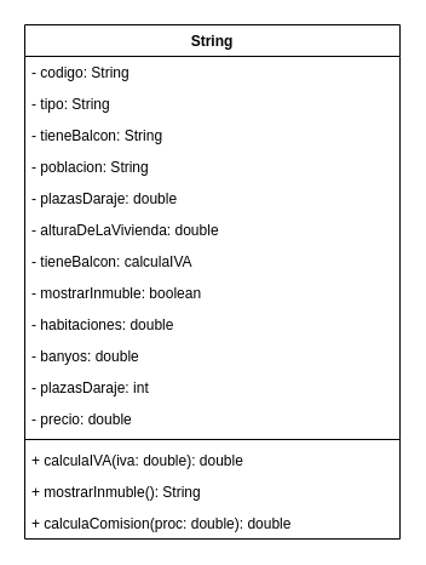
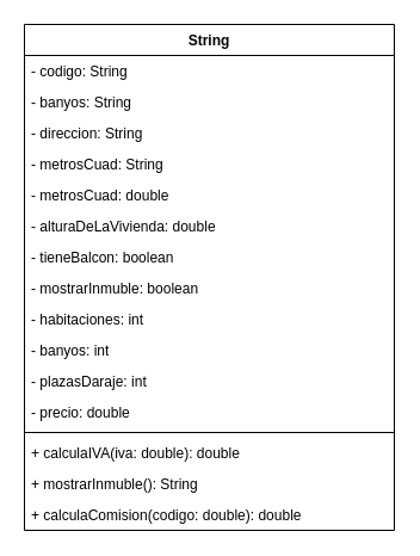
- <mxCell id="4" value="- tipo: String" style="text;strokeColor=none;fillColor=none;align=left;verticalAlign=top;spacingLeft=4;spacingRight=4;overflow=hidden;rotatable=0;points=[[0,0.5],[1,0.5]];portConstraint=eastwest;whiteSpace=wrap;html=1;" vertex="1" parent="2"><mxGeometry y="52" width="310" height="26" as="geometry" /></mxCell>
+ <mxCell id="4" value="- banyos: String" style="text;strokeColor=none;fillColor=none;align=left;verticalAlign=top;spacingLeft=4;spacingRight=4;overflow=hidden;rotatable=0;points=[[0,0.5],[1,0.5]];portConstraint=eastwest;whiteSpace=wrap;html=1;" vertex="1" parent="2"><mxGeometry y="52" width="310" height="26" as="geometry" /></mxCell>
- <mxCell id="5" value="- tieneBalcon: String" style="text;strokeColor=none;fillColor=none;align=left;verticalAlign=top;spacingLeft=4;spacingRight=4;overflow=hidden;rotatable=0;points=[[0,0.5],[1,0.5]];portConstraint=eastwest;whiteSpace=wrap;html=1;" vertex="1" parent="2"><mxGeometry y="78" width="310" height="26" as="geometry" /></mxCell>
+ <mxCell id="5" value="- direccion: String" style="text;strokeColor=none;fillColor=none;align=left;verticalAlign=top;spacingLeft=4;spacingRight=4;overflow=hidden;rotatable=0;points=[[0,0.5],[1,0.5]];portConstraint=eastwest;whiteSpace=wrap;html=1;" vertex="1" parent="2"><mxGeometry y="78" width="310" height="26" as="geometry" /></mxCell>
- <mxCell id="6" value="- poblacion: String" style="text;strokeColor=none;fillColor=none;align=left;verticalAlign=top;spacingLeft=4;spacingRight=4;overflow=hidden;rotatable=0;points=[[0,0.5],[1,0.5]];portConstraint=eastwest;whiteSpace=wrap;html=1;" vertex="1" parent="2"><mxGeometry y="104" width="310" height="26" as="geometry" /></mxCell>
+ <mxCell id="6" value="- metrosCuad: String" style="text;strokeColor=none;fillColor=none;align=left;verticalAlign=top;spacingLeft=4;spacingRight=4;overflow=hidden;rotatable=0;points=[[0,0.5],[1,0.5]];portConstraint=eastwest;whiteSpace=wrap;html=1;" vertex="1" parent="2"><mxGeometry y="104" width="310" height="26" as="geometry" /></mxCell>
- <mxCell id="7" value="- plazasDaraje: double" style="text;strokeColor=none;fillColor=none;align=left;verticalAlign=top;spacingLeft=4;spacingRight=4;overflow=hidden;rotatable=0;points=[[0,0.5],[1,0.5]];portConstraint=eastwest;whiteSpace=wrap;html=1;" vertex="1" parent="2"><mxGeometry y="130" width="310" height="26" as="geometry" /></mxCell>
+ <mxCell id="7" value="- metrosCuad: double" style="text;strokeColor=none;fillColor=none;align=left;verticalAlign=top;spacingLeft=4;spacingRight=4;overflow=hidden;rotatable=0;points=[[0,0.5],[1,0.5]];portConstraint=eastwest;whiteSpace=wrap;html=1;" vertex="1" parent="2"><mxGeometry y="130" width="310" height="26" as="geometry" /></mxCell>
- <mxCell id="9" value="- tieneBalcon: calculaIVA" style="text;strokeColor=none;fillColor=none;align=left;verticalAlign=top;spacingLeft=4;spacingRight=4;overflow=hidden;rotatable=0;points=[[0,0.5],[1,0.5]];portConstraint=eastwest;whiteSpace=wrap;html=1;" vertex="1" parent="2"><mxGeometry y="182" width="310" height="26" as="geometry" /></mxCell>
+ <mxCell id="9" value="- tieneBalcon: boolean" style="text;strokeColor=none;fillColor=none;align=left;verticalAlign=top;spacingLeft=4;spacingRight=4;overflow=hidden;rotatable=0;points=[[0,0.5],[1,0.5]];portConstraint=eastwest;whiteSpace=wrap;html=1;" vertex="1" parent="2"><mxGeometry y="182" width="310" height="26" as="geometry" /></mxCell>
- <mxCell id="11" value="- habitaciones: double" style="text;strokeColor=none;fillColor=none;align=left;verticalAlign=top;spacingLeft=4;spacingRight=4;overflow=hidden;rotatable=0;points=[[0,0.5],[1,0.5]];portConstraint=eastwest;whiteSpace=wrap;html=1;" vertex="1" parent="2"><mxGeometry y="234" width="310" height="26" as="geometry" /></mxCell>
+ <mxCell id="11" value="- habitaciones: int" style="text;strokeColor=none;fillColor=none;align=left;verticalAlign=top;spacingLeft=4;spacingRight=4;overflow=hidden;rotatable=0;points=[[0,0.5],[1,0.5]];portConstraint=eastwest;whiteSpace=wrap;html=1;" vertex="1" parent="2"><mxGeometry y="234" width="310" height="26" as="geometry" /></mxCell>
- <mxCell id="12" value="- banyos: double" style="text;strokeColor=none;fillColor=none;align=left;verticalAlign=top;spacingLeft=4;spacingRight=4;overflow=hidden;rotatable=0;points=[[0,0.5],[1,0.5]];portConstraint=eastwest;whiteSpace=wrap;html=1;" vertex="1" parent="2"><mxGeometry y="260" width="310" height="26" as="geometry" /></mxCell>
+ <mxCell id="12" value="- banyos: int" style="text;strokeColor=none;fillColor=none;align=left;verticalAlign=top;spacingLeft=4;spacingRight=4;overflow=hidden;rotatable=0;points=[[0,0.5],[1,0.5]];portConstraint=eastwest;whiteSpace=wrap;html=1;" vertex="1" parent="2"><mxGeometry y="260" width="310" height="26" as="geometry" /></mxCell>
- <mxCell id="18" value="+ calculaComision(proc: double): double" style="text;strokeColor=none;fillColor=none;align=left;verticalAlign=top;spacingLeft=4;spacingRight=4;overflow=hidden;rotatable=0;points=[[0,0.5],[1,0.5]];portConstraint=eastwest;whiteSpace=wrap;html=1;" vertex="1" parent="2"><mxGeometry y="398" width="310" height="26" as="geometry" /></mxCell>
+ <mxCell id="18" value="+ calculaComision(codigo: double): double" style="text;strokeColor=none;fillColor=none;align=left;verticalAlign=top;spacingLeft=4;spacingRight=4;overflow=hidden;rotatable=0;points=[[0,0.5],[1,0.5]];portConstraint=eastwest;whiteSpace=wrap;html=1;" vertex="1" parent="2"><mxGeometry y="398" width="310" height="26" as="geometry" /></mxCell>
